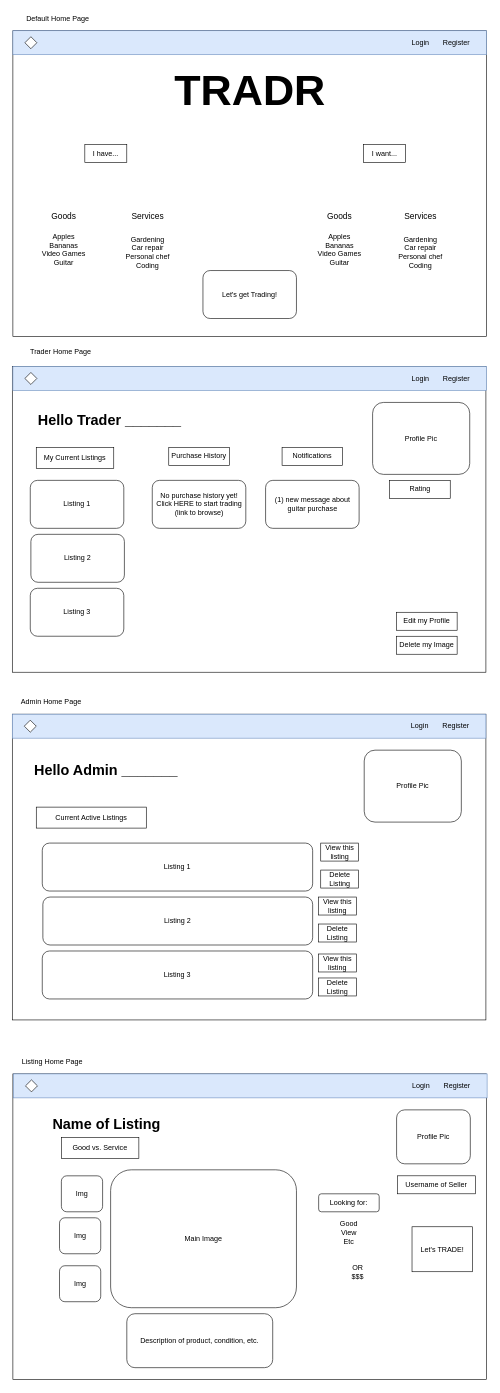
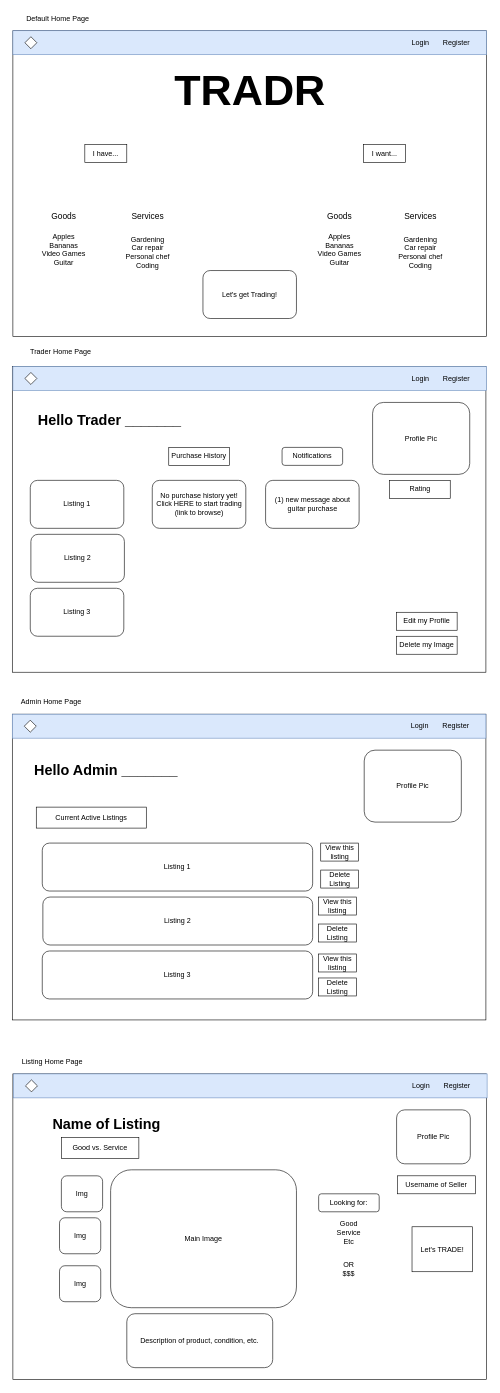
- <mxCell id="43" value="Notifications" style="rounded=0;whiteSpace=wrap;html=1;" vertex="1" parent="1"><mxGeometry x="470" y="745" width="101" height="30" as="geometry" /></mxCell>
+ <mxCell id="43" value="Notifications" style="whiteSpace=wrap;html=1;rounded=1;" vertex="1" parent="1"><mxGeometry x="470" y="745" width="101" height="30" as="geometry" /></mxCell>
- <mxCell id="27" value="My Current Listings" style="rounded=0;whiteSpace=wrap;html=1;" vertex="1" parent="1"><mxGeometry x="60" y="745" width="129.25" height="35" as="geometry" /></mxCell>
- <mxCell id="68" value="&lt;div&gt;Good&lt;/div&gt;&lt;div&gt;View&lt;/div&gt;&lt;div&gt;Etc&lt;br&gt;&lt;/div&gt;" style="text;html=1;strokeColor=none;fillColor=none;align=center;verticalAlign=middle;whiteSpace=wrap;rounded=0;" vertex="1" parent="1"><mxGeometry x="554.5" y="2040" width="52.5" height="30" as="geometry" /></mxCell>
+ <mxCell id="68" value="&lt;div&gt;Good&lt;/div&gt;&lt;div&gt;Service&lt;/div&gt;&lt;div&gt;Etc&lt;br&gt;&lt;/div&gt;" style="text;html=1;strokeColor=none;fillColor=none;align=center;verticalAlign=middle;whiteSpace=wrap;rounded=0;" vertex="1" parent="1"><mxGeometry x="554.5" y="2040" width="52.5" height="30" as="geometry" /></mxCell>
- <mxCell id="69" value="OR&lt;br&gt;$$$" style="text;html=1;strokeColor=none;fillColor=none;align=center;verticalAlign=middle;whiteSpace=wrap;rounded=0;" vertex="1" parent="1"><mxGeometry x="570.25" y="2105" width="52.5" height="30" as="geometry" /></mxCell>
+ <mxCell id="69" value="OR&lt;br&gt;$$$" style="text;html=1;strokeColor=none;fillColor=none;align=center;verticalAlign=middle;whiteSpace=wrap;rounded=0;" vertex="1" parent="1"><mxGeometry x="555.25" y="2100" width="52.5" height="30" as="geometry" /></mxCell>
